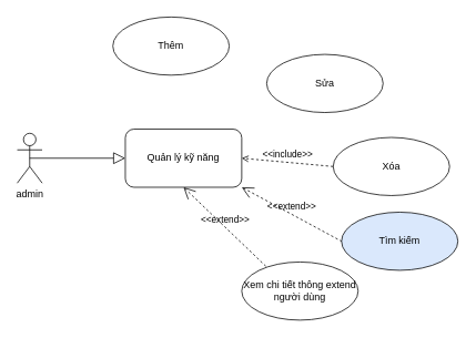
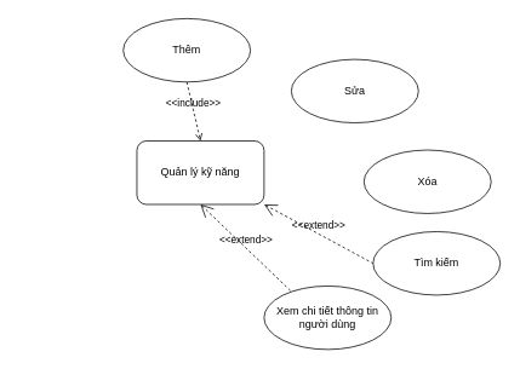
+ <mxCell id="11" value="&amp;lt;&amp;lt;include&amp;gt;&amp;gt;" style="edgeStyle=none;html=1;endArrow=open;verticalAlign=bottom;dashed=1;labelBackgroundColor=none;rounded=0;entryX=0.5;entryY=0;entryDx=0;entryDy=0;exitX=0.5;exitY=1;exitDx=0;exitDy=0;" edge="1" parent="1" source="3" target="4"><mxGeometry width="160" relative="1" as="geometry"><mxPoint x="310" y="410" as="sourcePoint" /><mxPoint x="298" y="194" as="targetPoint" /></mxGeometry></mxCell>
- <mxCell id="2" value="admin" style="shape=umlActor;html=1;verticalLabelPosition=bottom;verticalAlign=top;align=center;" vertex="1" parent="1"><mxGeometry x="20" y="160" width="30" height="60" as="geometry" /></mxCell>
- <mxCell id="5" value="" style="edgeStyle=none;html=1;endArrow=block;endFill=0;endSize=12;verticalAlign=bottom;rounded=0;exitX=0.5;exitY=0.5;exitDx=0;exitDy=0;exitPerimeter=0;entryX=0;entryY=0.5;entryDx=0;entryDy=0;" edge="1" parent="1" source="2" target="4"><mxGeometry width="160" relative="1" as="geometry"><mxPoint x="5" y="195" as="sourcePoint" /><mxPoint x="160" y="150" as="targetPoint" /></mxGeometry></mxCell>
- <mxCell id="12" value="&amp;lt;&amp;lt;include&amp;gt;&amp;gt;" style="edgeStyle=none;html=1;endArrow=open;verticalAlign=bottom;dashed=1;labelBackgroundColor=none;rounded=0;exitX=0;exitY=0.5;exitDx=0;exitDy=0;entryX=1;entryY=0.5;entryDx=0;entryDy=0;" edge="1" parent="1" source="9" target="4"><mxGeometry width="160" relative="1" as="geometry"><mxPoint x="350" y="135" as="sourcePoint" /><mxPoint x="320" y="175" as="targetPoint" /></mxGeometry></mxCell>
- <mxCell id="7" value="Tìm kiếm" style="ellipse;whiteSpace=wrap;html=1;fillColor=#dae8fc;" vertex="1" parent="1"><mxGeometry x="410" y="255" width="140" height="70" as="geometry" /></mxCell>
+ <mxCell id="7" value="Tìm kiếm" style="ellipse;whiteSpace=wrap;html=1;" vertex="1" parent="1"><mxGeometry x="410" y="255" width="140" height="70" as="geometry" /></mxCell>
- <mxCell id="6" value="Xem chi tiết thông extend người dùng" style="ellipse;whiteSpace=wrap;html=1;" vertex="1" parent="1"><mxGeometry x="290" y="315" width="140" height="70" as="geometry" /></mxCell>
+ <mxCell id="6" value="Xem chi tiết thông tin người dùng" style="ellipse;whiteSpace=wrap;html=1;" vertex="1" parent="1"><mxGeometry x="290" y="315" width="140" height="70" as="geometry" /></mxCell>
